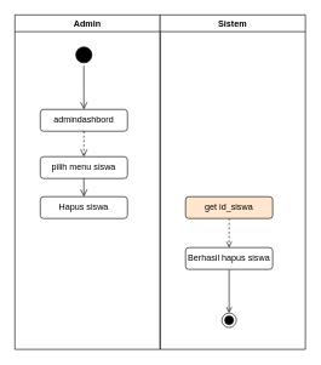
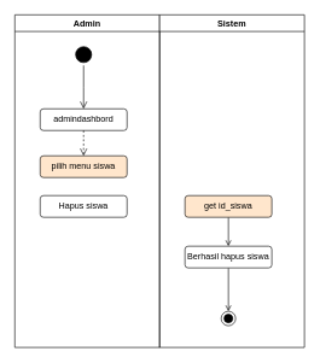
- <mxCell id="6" value="pilih menu siswa" style="rounded=1;whiteSpace=wrap;html=1;strokeColor=#000000;" vertex="1" parent="2"><mxGeometry x="35" y="195" width="120" height="30" as="geometry" /></mxCell>
+ <mxCell id="6" value="pilih menu siswa" style="rounded=1;whiteSpace=wrap;html=1;strokeColor=#000000;fillColor=#ffe6cc;" vertex="1" parent="2"><mxGeometry x="35" y="195" width="120" height="30" as="geometry" /></mxCell>
- <mxCell id="9" value="" style="edgeStyle=orthogonalEdgeStyle;html=1;verticalAlign=bottom;endArrow=open;endSize=8;strokeColor=#000000;rounded=0;entryX=0.5;entryY=0;entryDx=0;entryDy=0;exitX=0.5;exitY=1;exitDx=0;exitDy=0;" edge="1" parent="2" source="6" target="8"><mxGeometry relative="1" as="geometry"><mxPoint x="105" y="205" as="targetPoint" /><mxPoint x="100" y="230" as="sourcePoint" /></mxGeometry></mxCell>
- <mxCell id="14" style="edgeStyle=orthogonalEdgeStyle;rounded=0;orthogonalLoop=1;jettySize=auto;html=1;exitX=0.5;exitY=1;exitDx=0;exitDy=0;entryX=0.5;entryY=0;entryDx=0;entryDy=0;endArrow=open;endFill=0;dashed=1;" edge="1" parent="10" source="15" target="13"><mxGeometry relative="1" as="geometry" /></mxCell>
+ <mxCell id="14" style="edgeStyle=orthogonalEdgeStyle;rounded=0;orthogonalLoop=1;jettySize=auto;html=1;exitX=0.5;exitY=1;exitDx=0;exitDy=0;entryX=0.5;entryY=0;entryDx=0;entryDy=0;endArrow=open;endFill=0;" edge="1" parent="10" source="15" target="13"><mxGeometry relative="1" as="geometry" /></mxCell>
